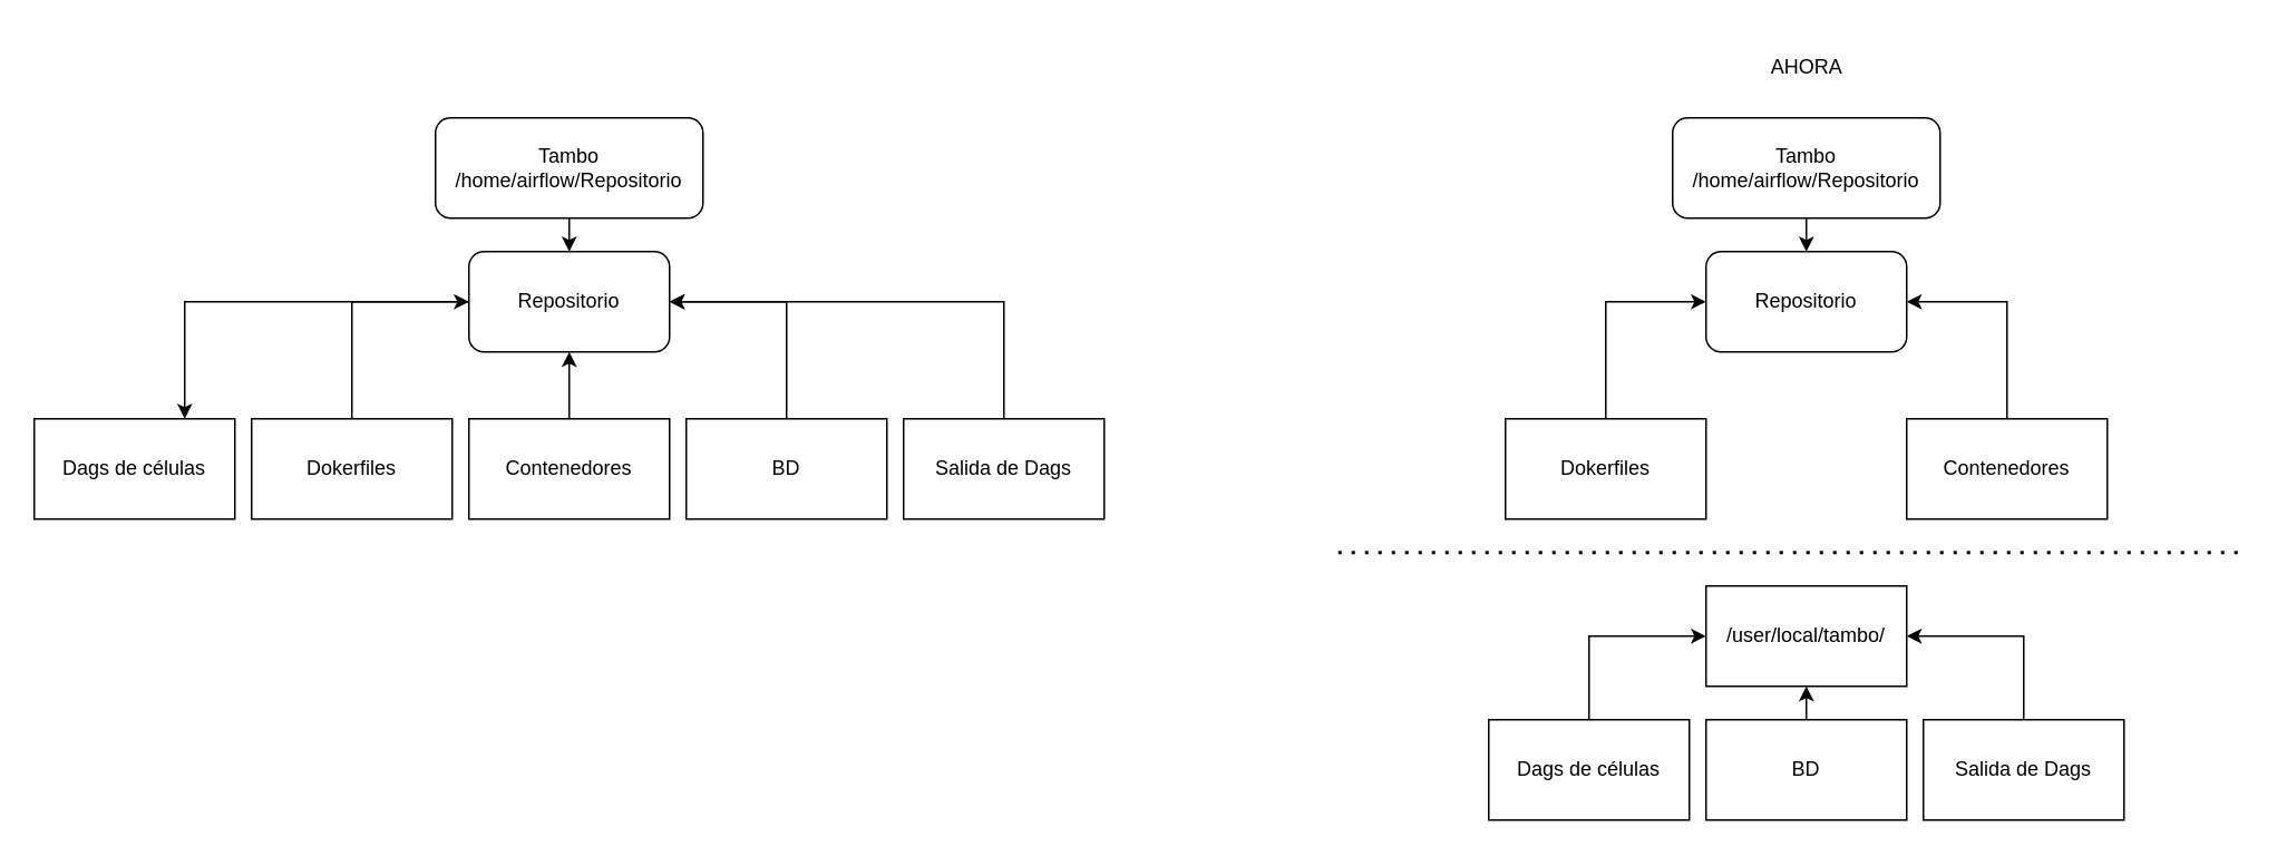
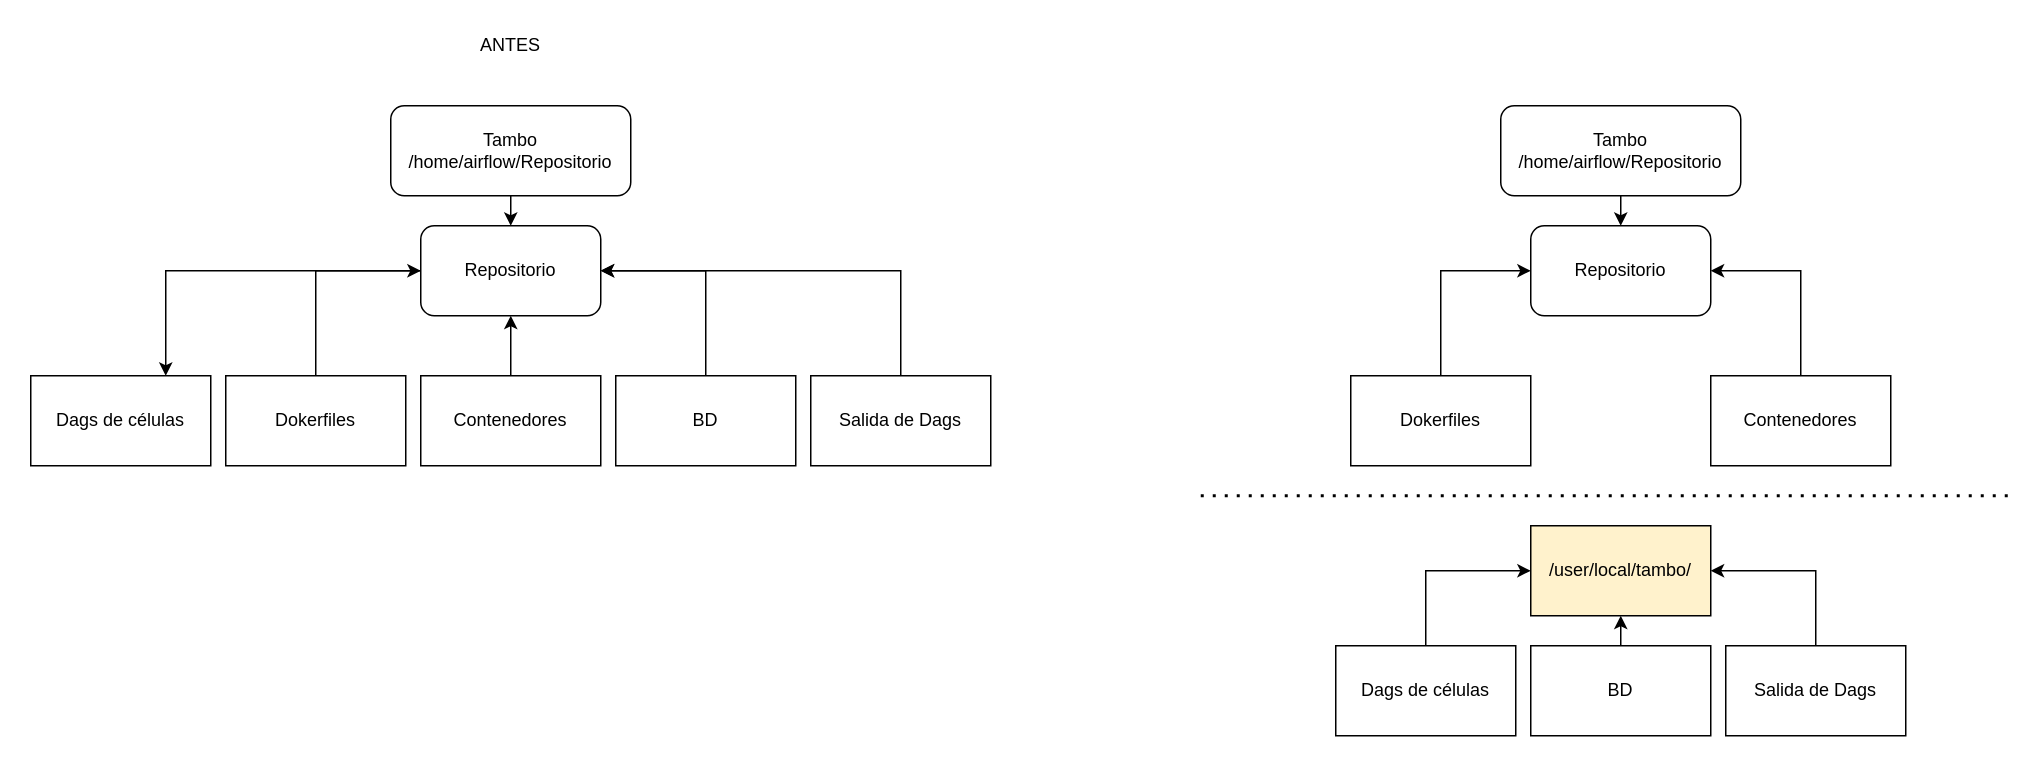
+ <mxCell id="28" value="ANTES" style="text;html=1;strokeColor=none;fillColor=none;align=center;verticalAlign=middle;whiteSpace=wrap;rounded=0;" vertex="1" parent="1"><mxGeometry x="320" y="20" width="40" height="20" as="geometry" /></mxCell>
- <mxCell id="29" value="AHORA" style="text;html=1;align=center;verticalAlign=middle;resizable=0;points=[];autosize=1;strokeColor=none;" vertex="1" parent="1"><mxGeometry x="1050" y="30" width="60" height="20" as="geometry" /></mxCell>
- <mxCell id="30" value="/user/local/tambo/" style="rounded=0;whiteSpace=wrap;html=1;" vertex="1" parent="1"><mxGeometry x="1020" y="350" width="120" height="60" as="geometry" /></mxCell>
+ <mxCell id="30" value="/user/local/tambo/" style="rounded=0;whiteSpace=wrap;html=1;fillColor=#fff2cc;" vertex="1" parent="1"><mxGeometry x="1020" y="350" width="120" height="60" as="geometry" /></mxCell>
